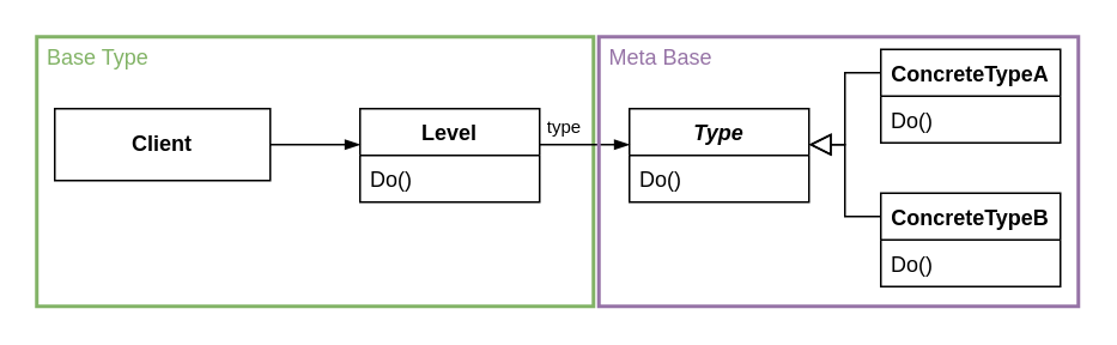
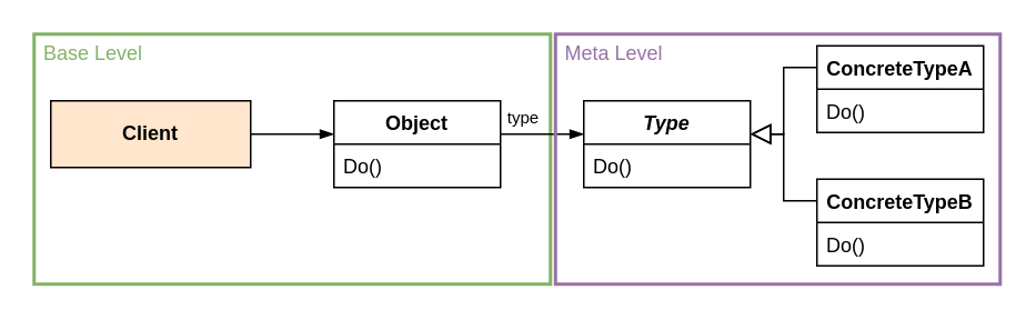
- <mxCell id="2" value="&lt;font color=&quot;#82b366&quot;&gt;Base Type&lt;/font&gt;" style="rounded=0;whiteSpace=wrap;html=1;fillColor=none;strokeColor=#82b366;align=left;verticalAlign=top;spacing=0;spacingLeft=6;strokeWidth=2;" vertex="1" parent="1"><mxGeometry x="20" y="20" width="310" height="150" as="geometry" /></mxCell>
+ <mxCell id="2" value="&lt;font color=&quot;#82b366&quot;&gt;Base Level&lt;/font&gt;" style="rounded=0;whiteSpace=wrap;html=1;fillColor=none;strokeColor=#82b366;align=left;verticalAlign=top;spacing=0;spacingLeft=6;strokeWidth=2;" vertex="1" parent="1"><mxGeometry x="20" y="20" width="310" height="150" as="geometry" /></mxCell>
- <mxCell id="17" value="&lt;font color=&quot;#9673a6&quot;&gt;Meta Base&lt;/font&gt;" style="rounded=0;whiteSpace=wrap;html=1;fillColor=none;strokeColor=#9673A6;align=left;verticalAlign=top;spacing=0;spacingLeft=6;strokeWidth=2;" vertex="1" parent="1"><mxGeometry x="333" y="20" width="267" height="150" as="geometry" /></mxCell>
+ <mxCell id="17" value="&lt;font color=&quot;#9673a6&quot;&gt;Meta Level&lt;/font&gt;" style="rounded=0;whiteSpace=wrap;html=1;fillColor=none;strokeColor=#9673A6;align=left;verticalAlign=top;spacing=0;spacingLeft=6;strokeWidth=2;" vertex="1" parent="1"><mxGeometry x="333" y="20" width="267" height="150" as="geometry" /></mxCell>
- <mxCell id="4" value="Level" style="swimlane;fontStyle=1;align=center;verticalAlign=top;childLayout=stackLayout;horizontal=1;startSize=26;horizontalStack=0;resizeParent=1;resizeParentMax=0;resizeLast=0;collapsible=1;marginBottom=0;whiteSpace=wrap;html=1;" vertex="1" parent="1"><mxGeometry x="200" y="60" width="100" height="52" as="geometry" /></mxCell>
+ <mxCell id="4" value="Object" style="swimlane;fontStyle=1;align=center;verticalAlign=top;childLayout=stackLayout;horizontal=1;startSize=26;horizontalStack=0;resizeParent=1;resizeParentMax=0;resizeLast=0;collapsible=1;marginBottom=0;whiteSpace=wrap;html=1;" vertex="1" parent="1"><mxGeometry x="200" y="60" width="100" height="52" as="geometry" /></mxCell>
- <mxCell id="3" value="Client" style="rounded=0;whiteSpace=wrap;html=1;fontStyle=1" vertex="1" parent="1"><mxGeometry x="30" y="60" width="120" height="40" as="geometry" /></mxCell>
+ <mxCell id="3" value="Client" style="rounded=0;whiteSpace=wrap;html=1;fontStyle=1;fillColor=#ffe6cc;" vertex="1" parent="1"><mxGeometry x="30" y="60" width="120" height="40" as="geometry" /></mxCell>
